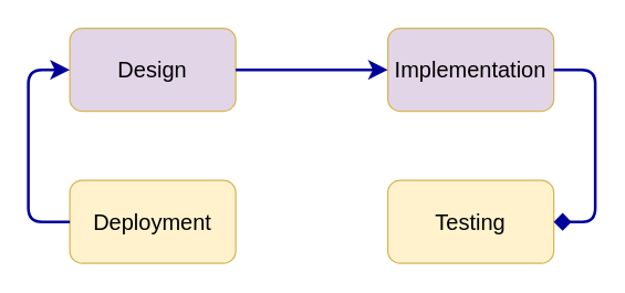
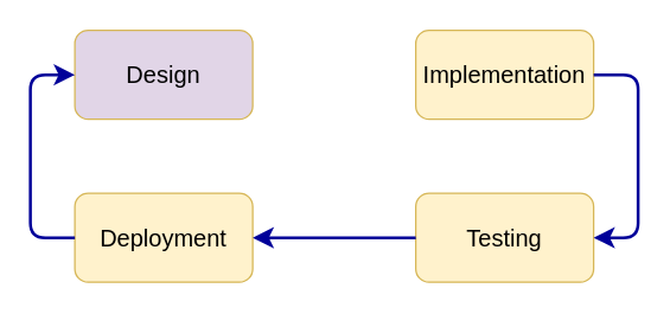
- <mxCell id="6" value="" style="endArrow=classic;html=1;rounded=1;fontSize=12;startSize=8;endSize=8;exitX=1;exitY=0.5;exitDx=0;exitDy=0;entryX=0;entryY=0.5;entryDx=0;entryDy=0;strokeWidth=2;strokeColor=#000099;" edge="1" parent="1" source="2" target="3"><mxGeometry width="50" height="50" relative="1" as="geometry"><mxPoint x="310" y="120" as="sourcePoint" /><mxPoint x="360" y="70" as="targetPoint" /></mxGeometry></mxCell>
- <mxCell id="3" value="Implementation" style="rounded=1;whiteSpace=wrap;html=1;fontSize=16;fillColor=#e1d5e7;strokeColor=#d6b656;" vertex="1" parent="1"><mxGeometry x="280" y="20" width="120" height="60" as="geometry" /></mxCell>
+ <mxCell id="3" value="Implementation" style="rounded=1;whiteSpace=wrap;html=1;fontSize=16;fillColor=#fff2cc;strokeColor=#d6b656;" vertex="1" parent="1"><mxGeometry x="280" y="20" width="120" height="60" as="geometry" /></mxCell>
+ <mxCell id="8" value="" style="endArrow=classic;html=1;rounded=1;fontSize=12;startSize=8;endSize=8;exitX=0;exitY=0.5;exitDx=0;exitDy=0;entryX=1;entryY=0.5;entryDx=0;entryDy=0;strokeWidth=2;strokeColor=#000099;" edge="1" parent="1" source="4" target="5"><mxGeometry width="50" height="50" relative="1" as="geometry"><mxPoint x="180" y="60" as="sourcePoint" /><mxPoint x="290" y="60" as="targetPoint" /></mxGeometry></mxCell>
- <mxCell id="7" value="" style="endArrow=diamond;html=1;rounded=1;fontSize=12;startSize=8;endSize=8;exitX=1;exitY=0.5;exitDx=0;exitDy=0;entryX=1;entryY=0.5;entryDx=0;entryDy=0;strokeWidth=2;strokeColor=#000099;" edge="1" parent="1" source="3" target="4"><mxGeometry width="50" height="50" relative="1" as="geometry"><mxPoint x="180" y="60" as="sourcePoint" /><mxPoint x="290" y="60" as="targetPoint" /><Array as="points"><mxPoint x="430" y="50" /><mxPoint x="430" y="160" /></Array></mxGeometry></mxCell>
+ <mxCell id="7" value="" style="endArrow=classic;html=1;rounded=1;fontSize=12;startSize=8;endSize=8;exitX=1;exitY=0.5;exitDx=0;exitDy=0;entryX=1;entryY=0.5;entryDx=0;entryDy=0;strokeWidth=2;strokeColor=#000099;" edge="1" parent="1" source="3" target="4"><mxGeometry width="50" height="50" relative="1" as="geometry"><mxPoint x="180" y="60" as="sourcePoint" /><mxPoint x="290" y="60" as="targetPoint" /><Array as="points"><mxPoint x="430" y="50" /><mxPoint x="430" y="160" /></Array></mxGeometry></mxCell>
